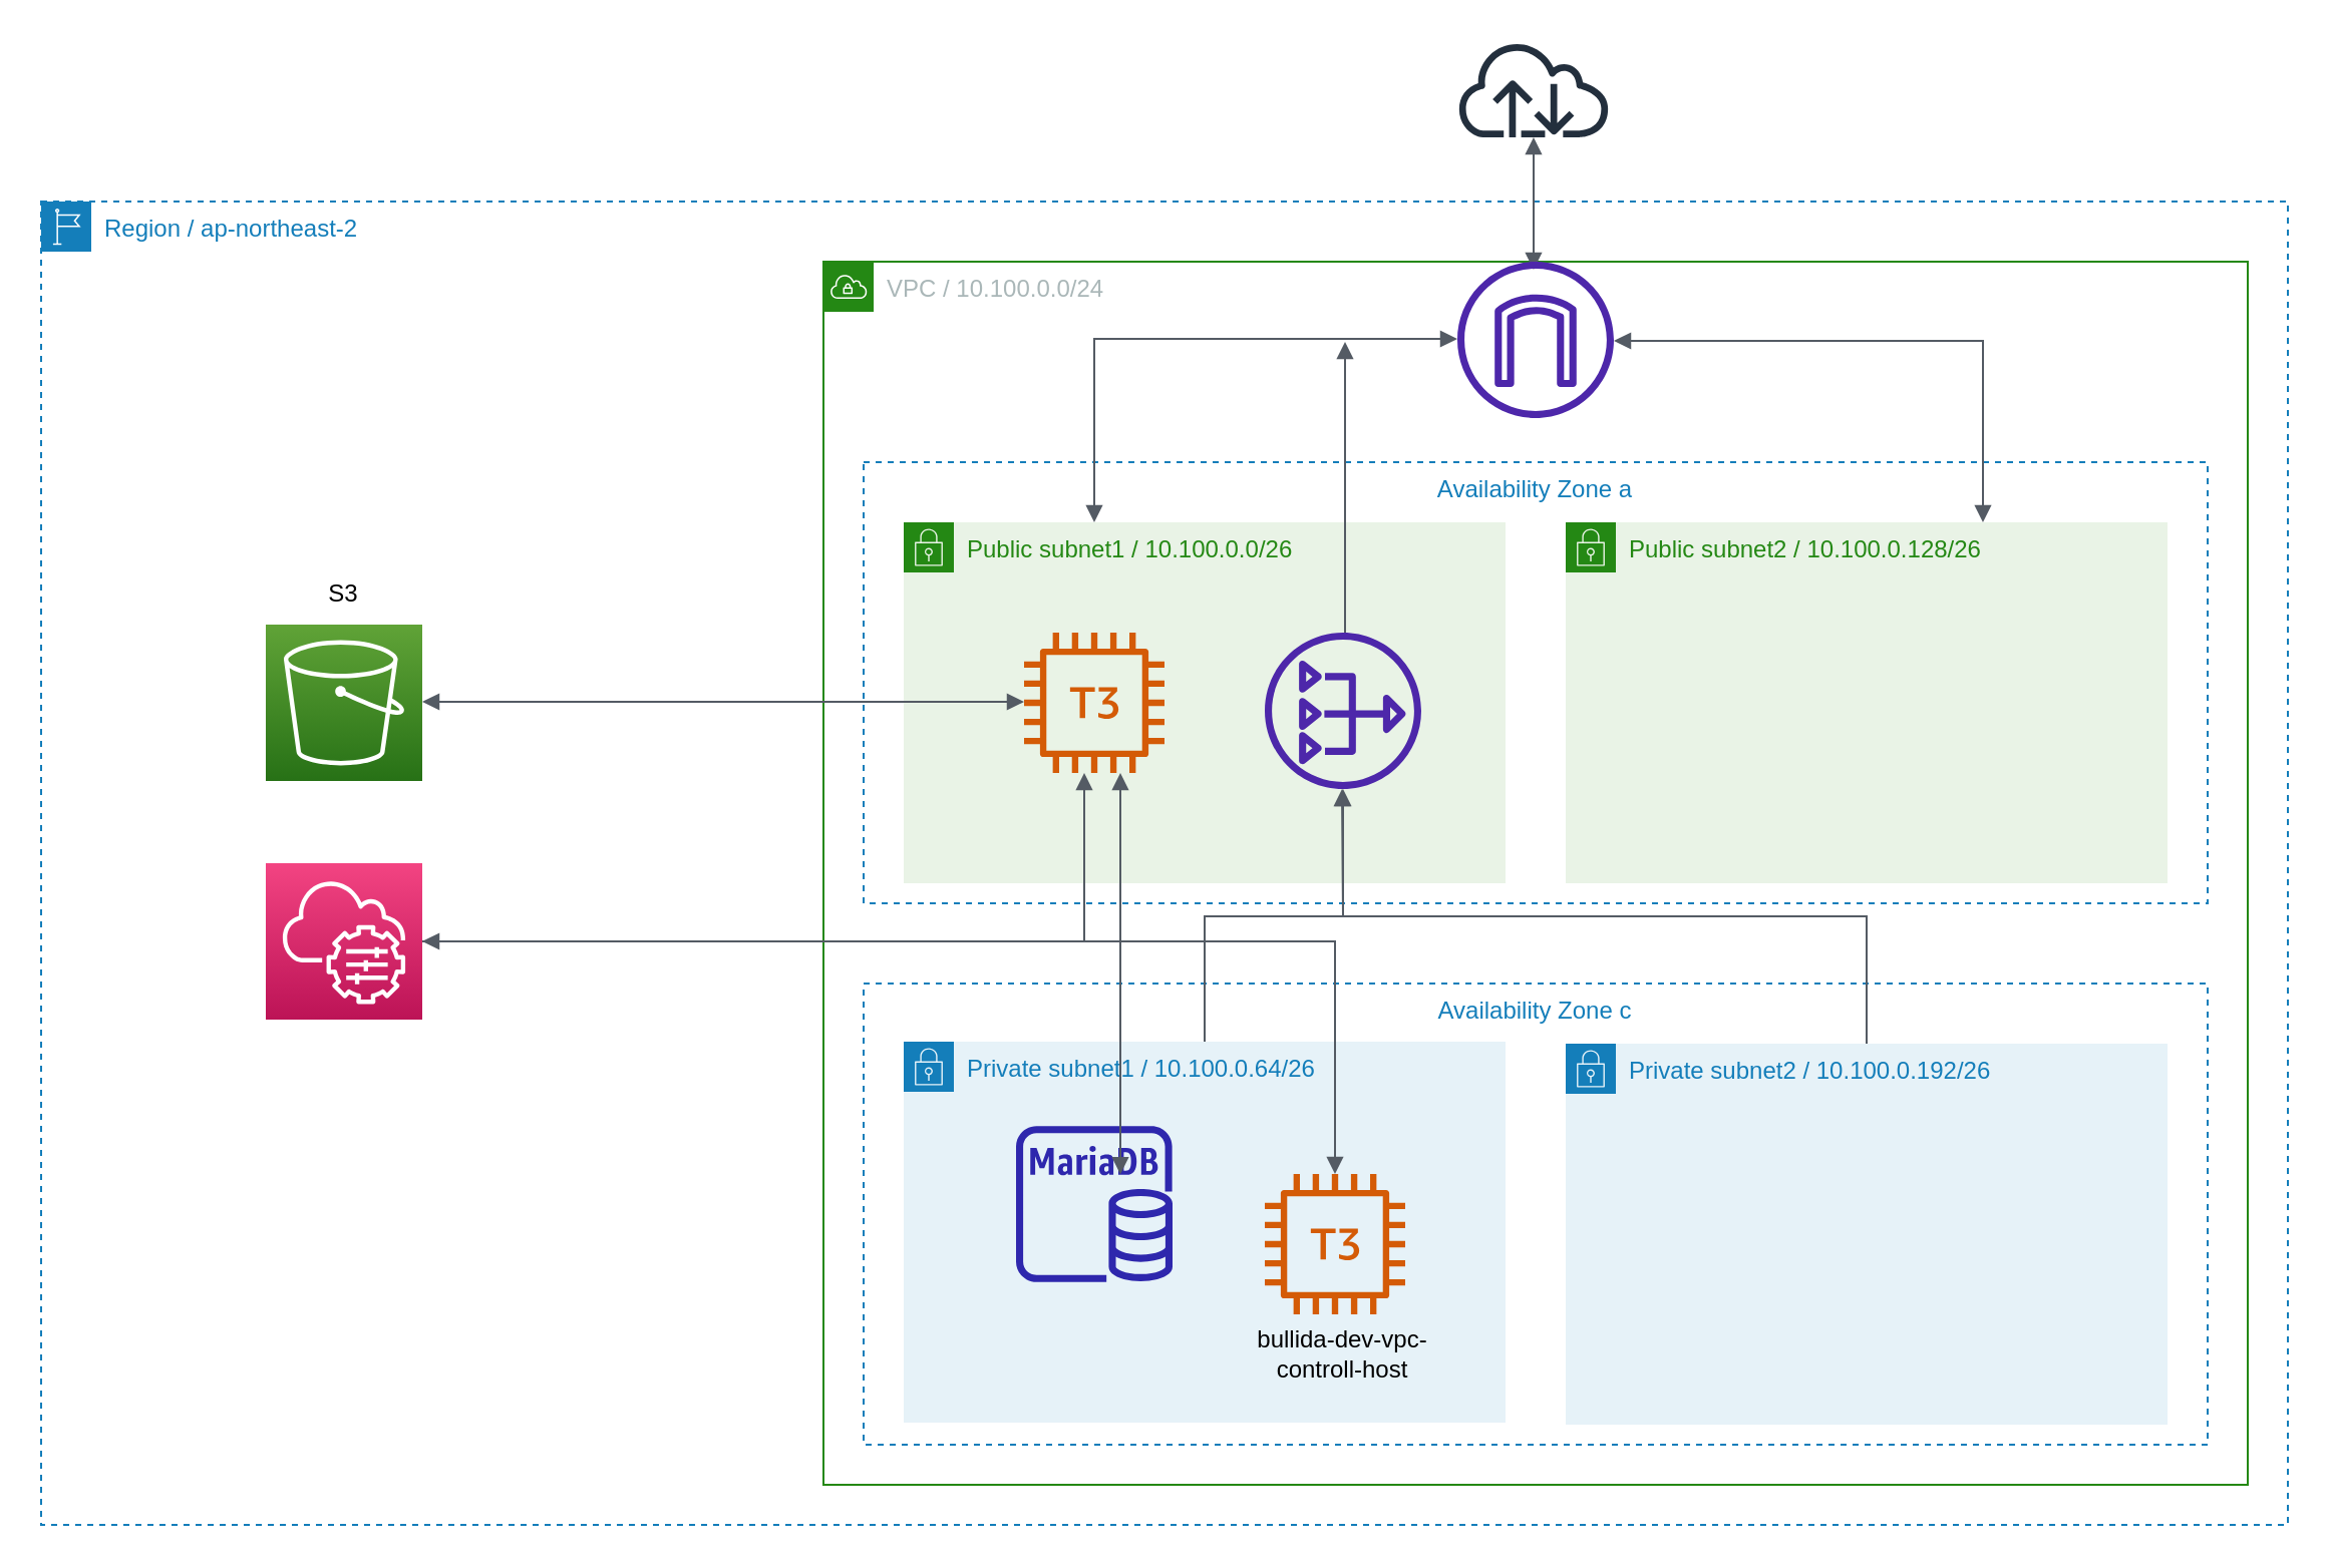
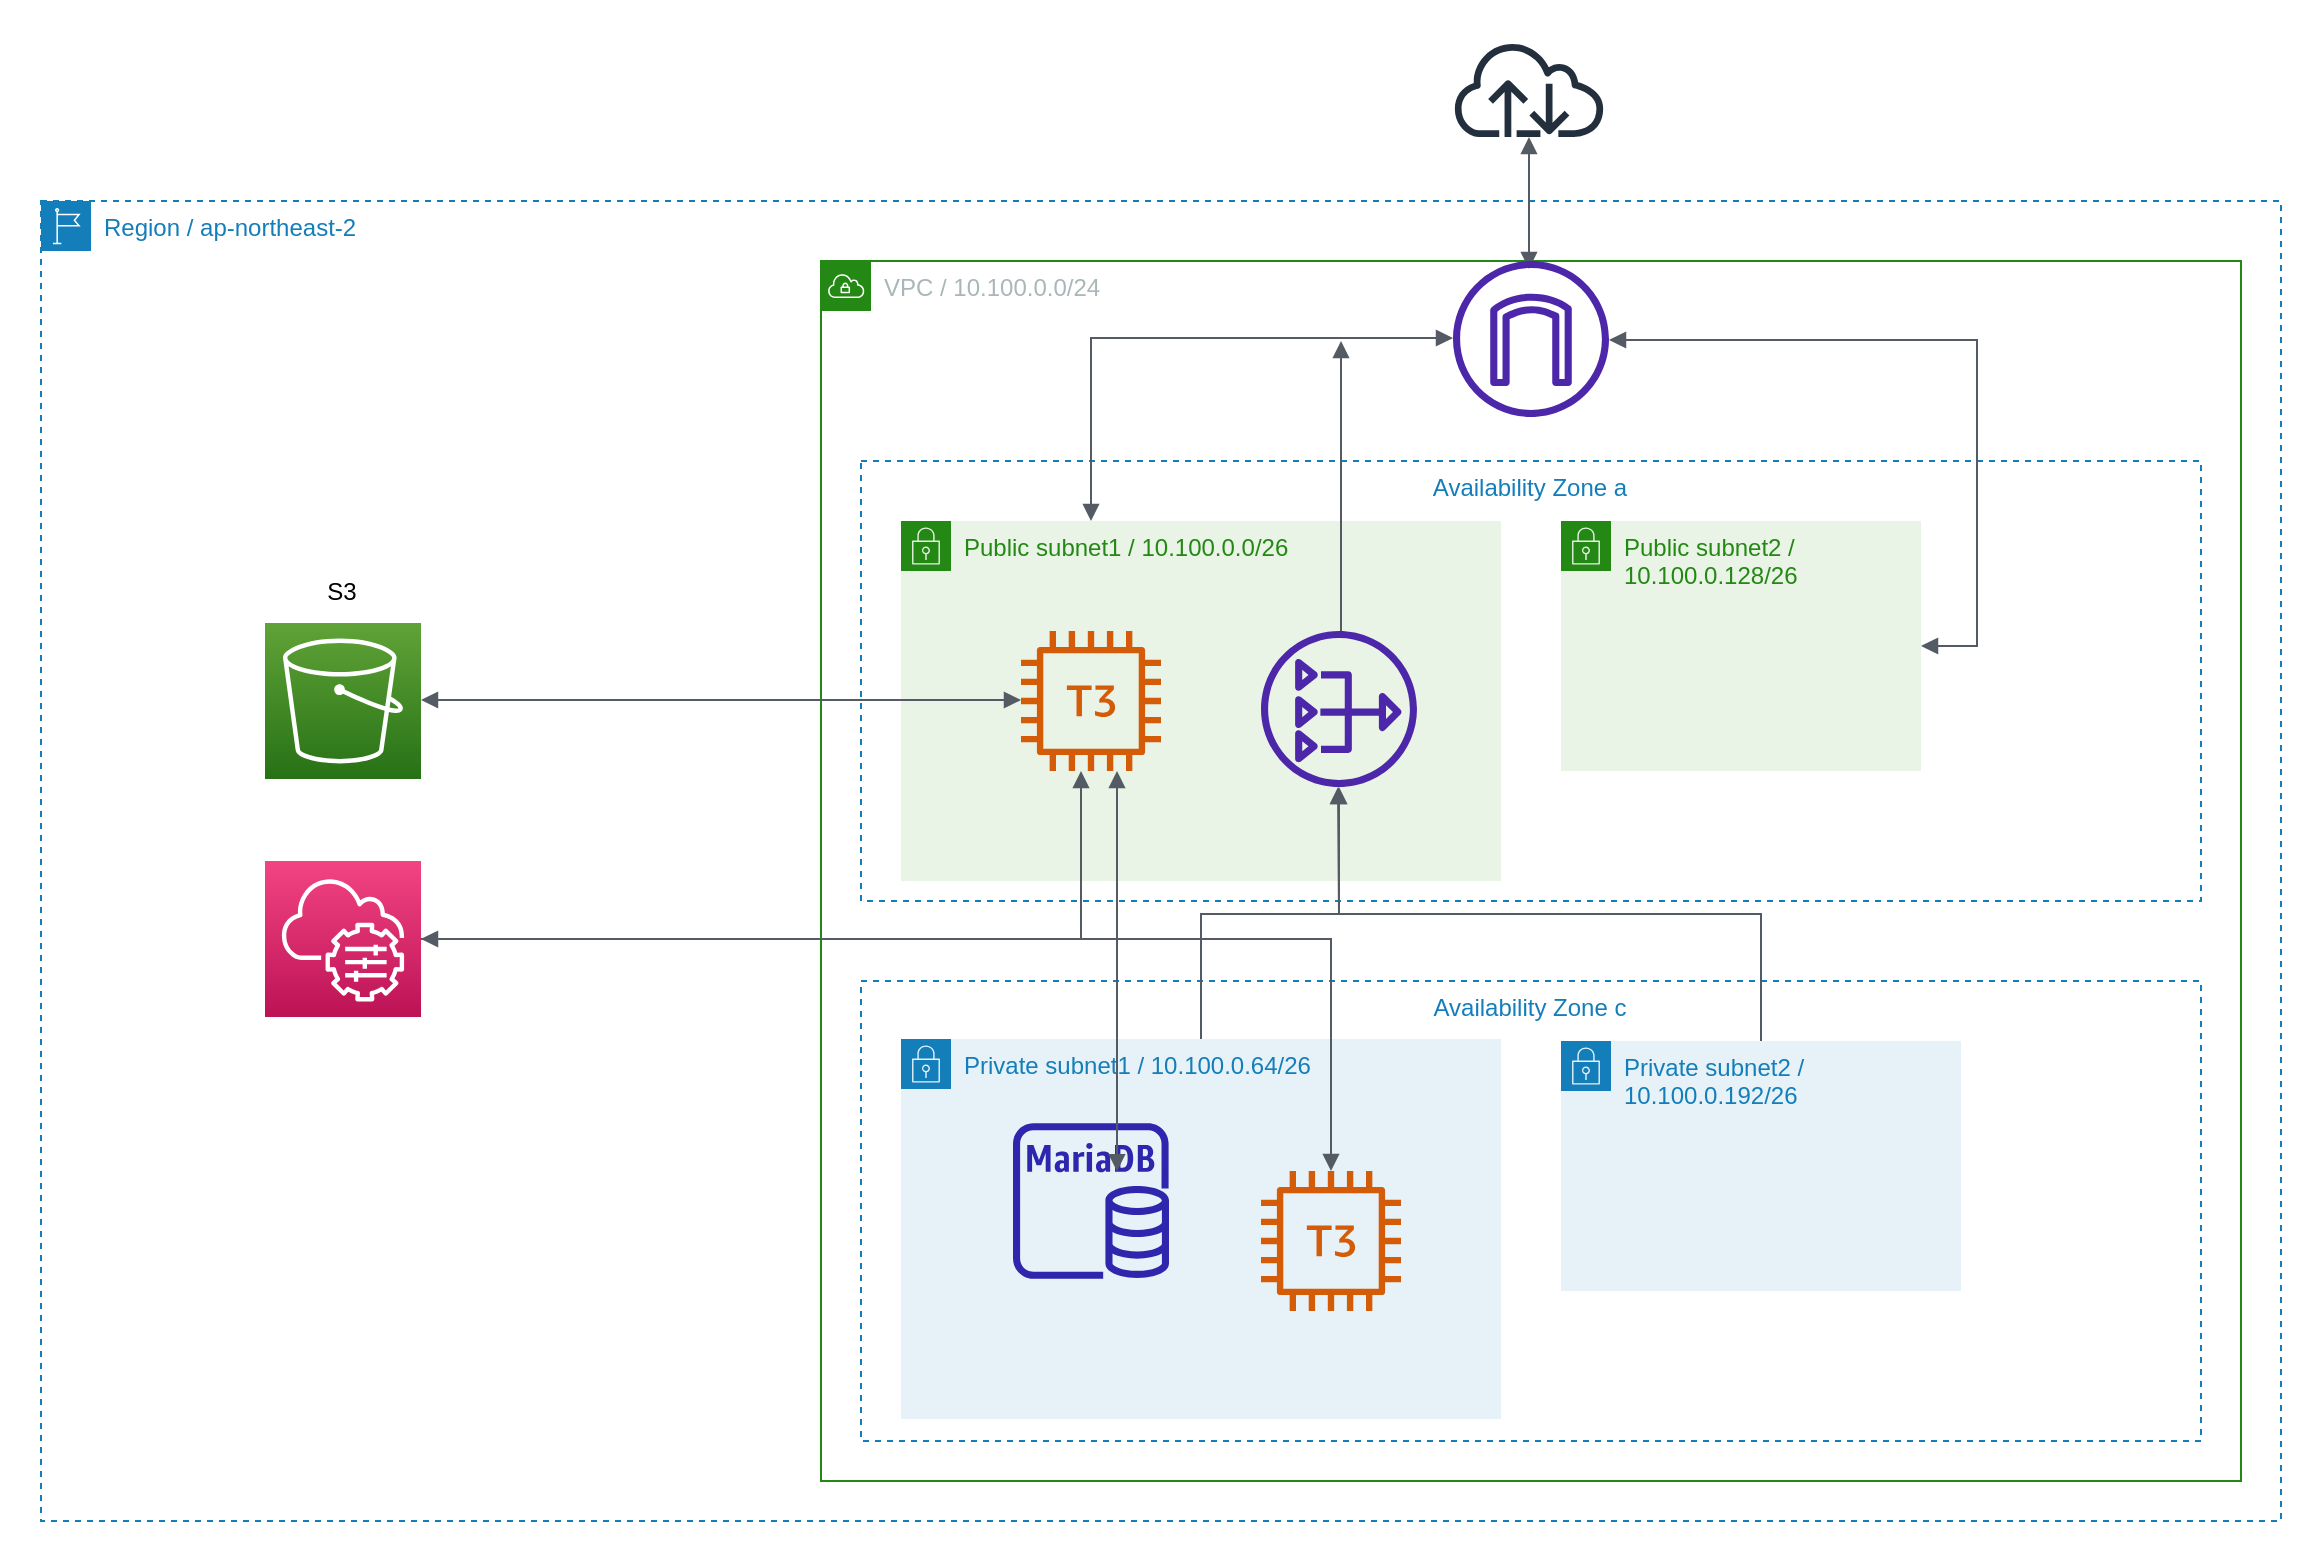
- <mxCell id="7" value="Public subnet2 / 10.100.0.128/26" style="points=[[0,0],[0.25,0],[0.5,0],[0.75,0],[1,0],[1,0.25],[1,0.5],[1,0.75],[1,1],[0.75,1],[0.5,1],[0.25,1],[0,1],[0,0.75],[0,0.5],[0,0.25]];outlineConnect=0;gradientColor=none;html=1;whiteSpace=wrap;fontSize=12;fontStyle=0;shape=mxgraph.aws4.group;grIcon=mxgraph.aws4.group_security_group;grStroke=0;strokeColor=#248814;fillColor=#E9F3E6;verticalAlign=top;align=left;spacingLeft=30;fontColor=#248814;dashed=0;" vertex="1" parent="1"><mxGeometry x="780" y="260" width="300" height="180" as="geometry" /></mxCell>
+ <mxCell id="7" value="Public subnet2 / 10.100.0.128/26" style="points=[[0,0],[0.25,0],[0.5,0],[0.75,0],[1,0],[1,0.25],[1,0.5],[1,0.75],[1,1],[0.75,1],[0.5,1],[0.25,1],[0,1],[0,0.75],[0,0.5],[0,0.25]];outlineConnect=0;gradientColor=none;html=1;whiteSpace=wrap;fontSize=12;fontStyle=0;shape=mxgraph.aws4.group;grIcon=mxgraph.aws4.group_security_group;grStroke=0;strokeColor=#248814;fillColor=#E9F3E6;verticalAlign=top;align=left;spacingLeft=30;fontColor=#248814;dashed=0;" vertex="1" parent="1"><mxGeometry x="780" y="260" width="180" height="125" as="geometry" /></mxCell>
- <mxCell id="9" value="Private subnet2 / 10.100.0.192/26" style="points=[[0,0],[0.25,0],[0.5,0],[0.75,0],[1,0],[1,0.25],[1,0.5],[1,0.75],[1,1],[0.75,1],[0.5,1],[0.25,1],[0,1],[0,0.75],[0,0.5],[0,0.25]];outlineConnect=0;gradientColor=none;html=1;whiteSpace=wrap;fontSize=12;fontStyle=0;shape=mxgraph.aws4.group;grIcon=mxgraph.aws4.group_security_group;grStroke=0;strokeColor=#147EBA;fillColor=#E6F2F8;verticalAlign=top;align=left;spacingLeft=30;fontColor=#147EBA;dashed=0;" vertex="1" parent="1"><mxGeometry x="780" y="520" width="300" height="190" as="geometry" /></mxCell>
+ <mxCell id="9" value="Private subnet2 / 10.100.0.192/26" style="points=[[0,0],[0.25,0],[0.5,0],[0.75,0],[1,0],[1,0.25],[1,0.5],[1,0.75],[1,1],[0.75,1],[0.5,1],[0.25,1],[0,1],[0,0.75],[0,0.5],[0,0.25]];outlineConnect=0;gradientColor=none;html=1;whiteSpace=wrap;fontSize=12;fontStyle=0;shape=mxgraph.aws4.group;grIcon=mxgraph.aws4.group_security_group;grStroke=0;strokeColor=#147EBA;fillColor=#E6F2F8;verticalAlign=top;align=left;spacingLeft=30;fontColor=#147EBA;dashed=0;" vertex="1" parent="1"><mxGeometry x="780" y="520" width="200" height="125" as="geometry" /></mxCell>
- <mxCell id="13" value="bullida-dev-vpc-controll-host" style="text;html=1;strokeColor=none;fillColor=none;align=center;verticalAlign=middle;whiteSpace=wrap;rounded=0;" vertex="1" parent="1"><mxGeometry x="609" y="660" width="120" height="30" as="geometry" /></mxCell>
